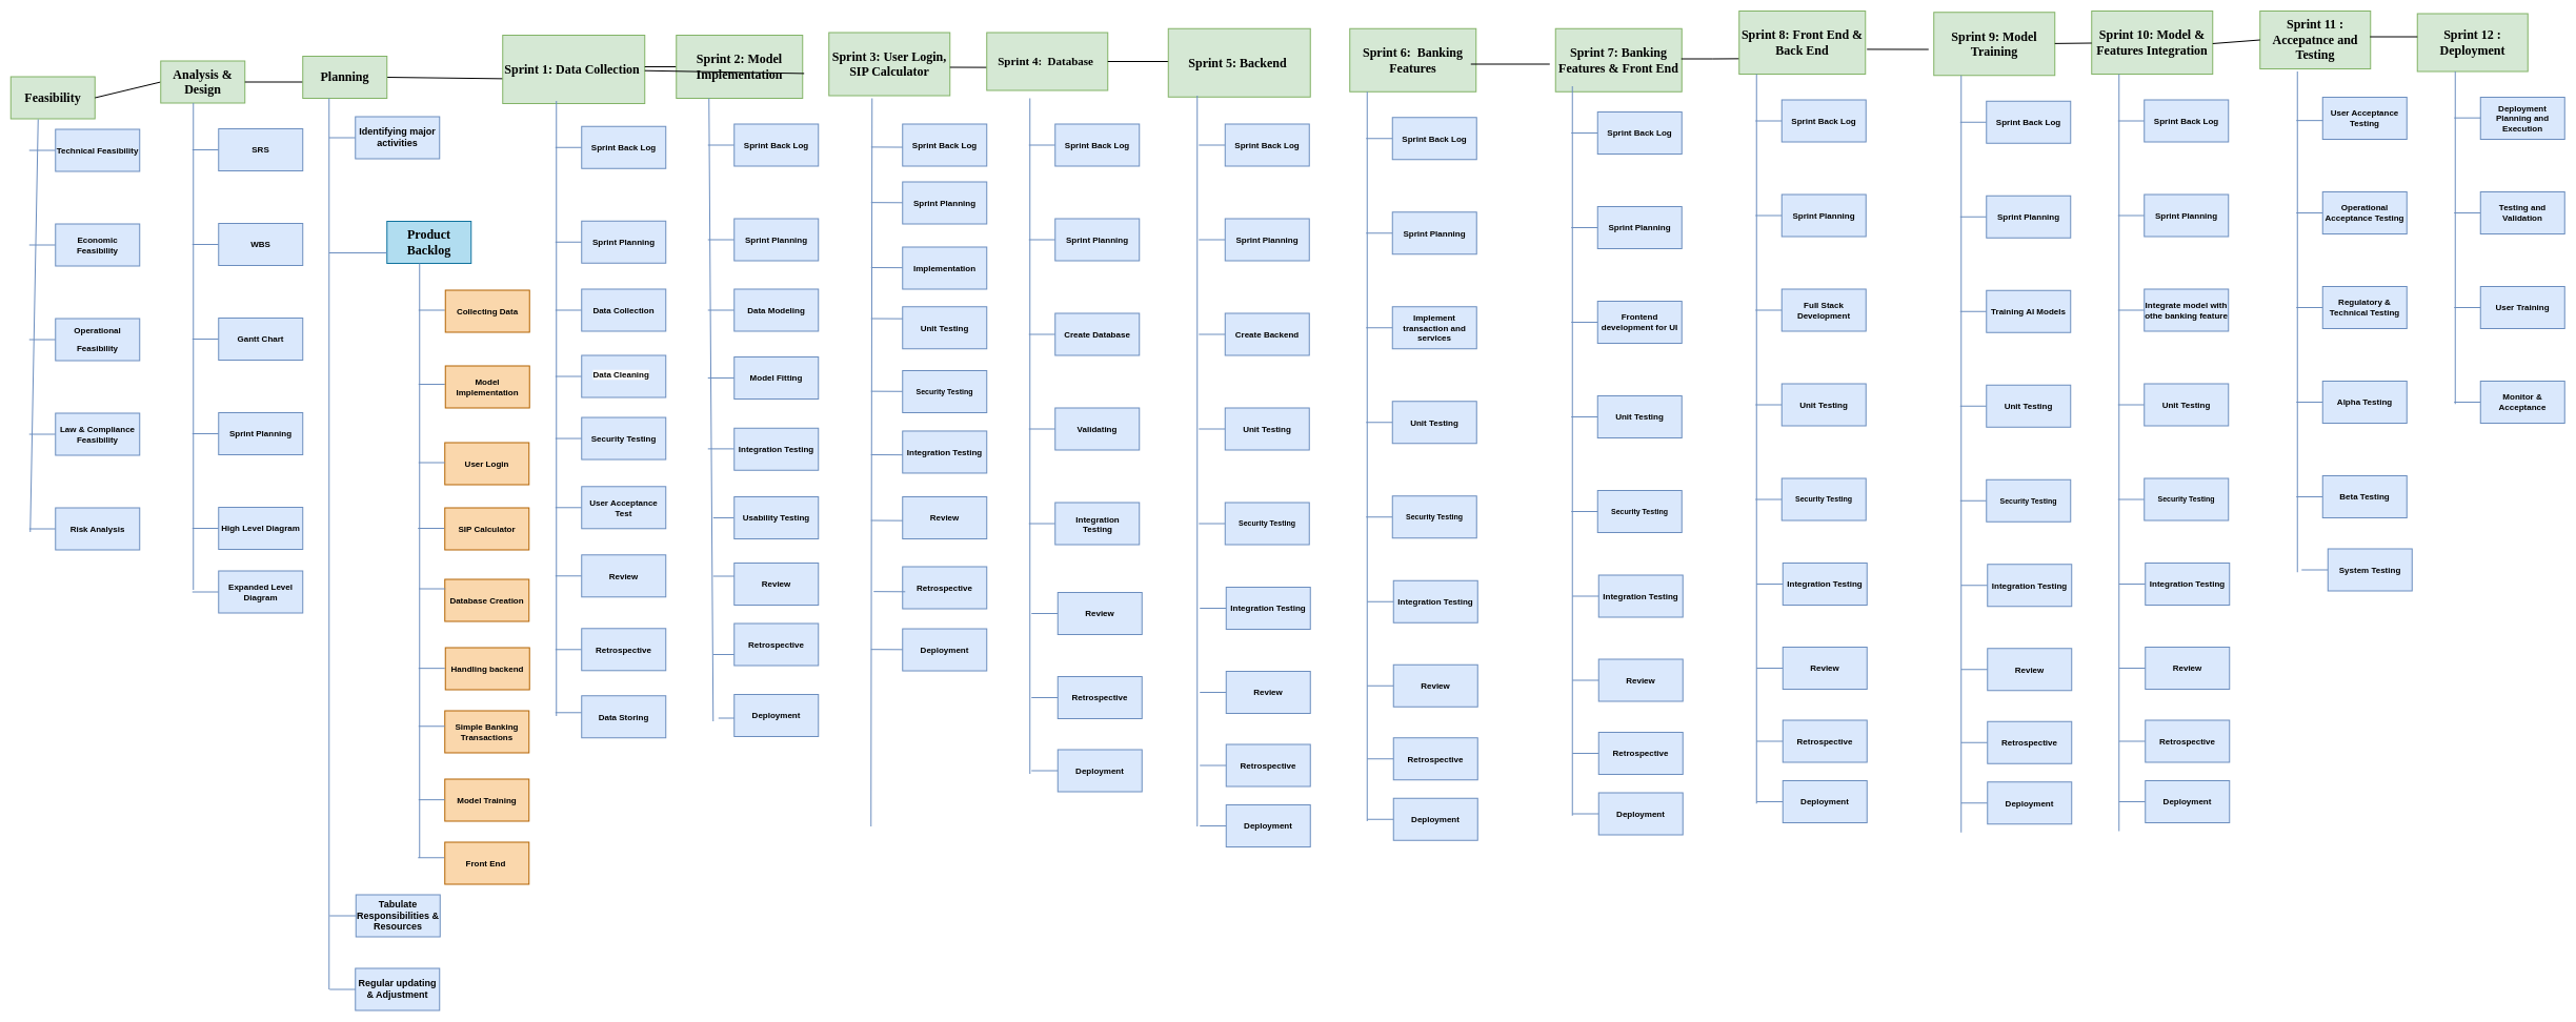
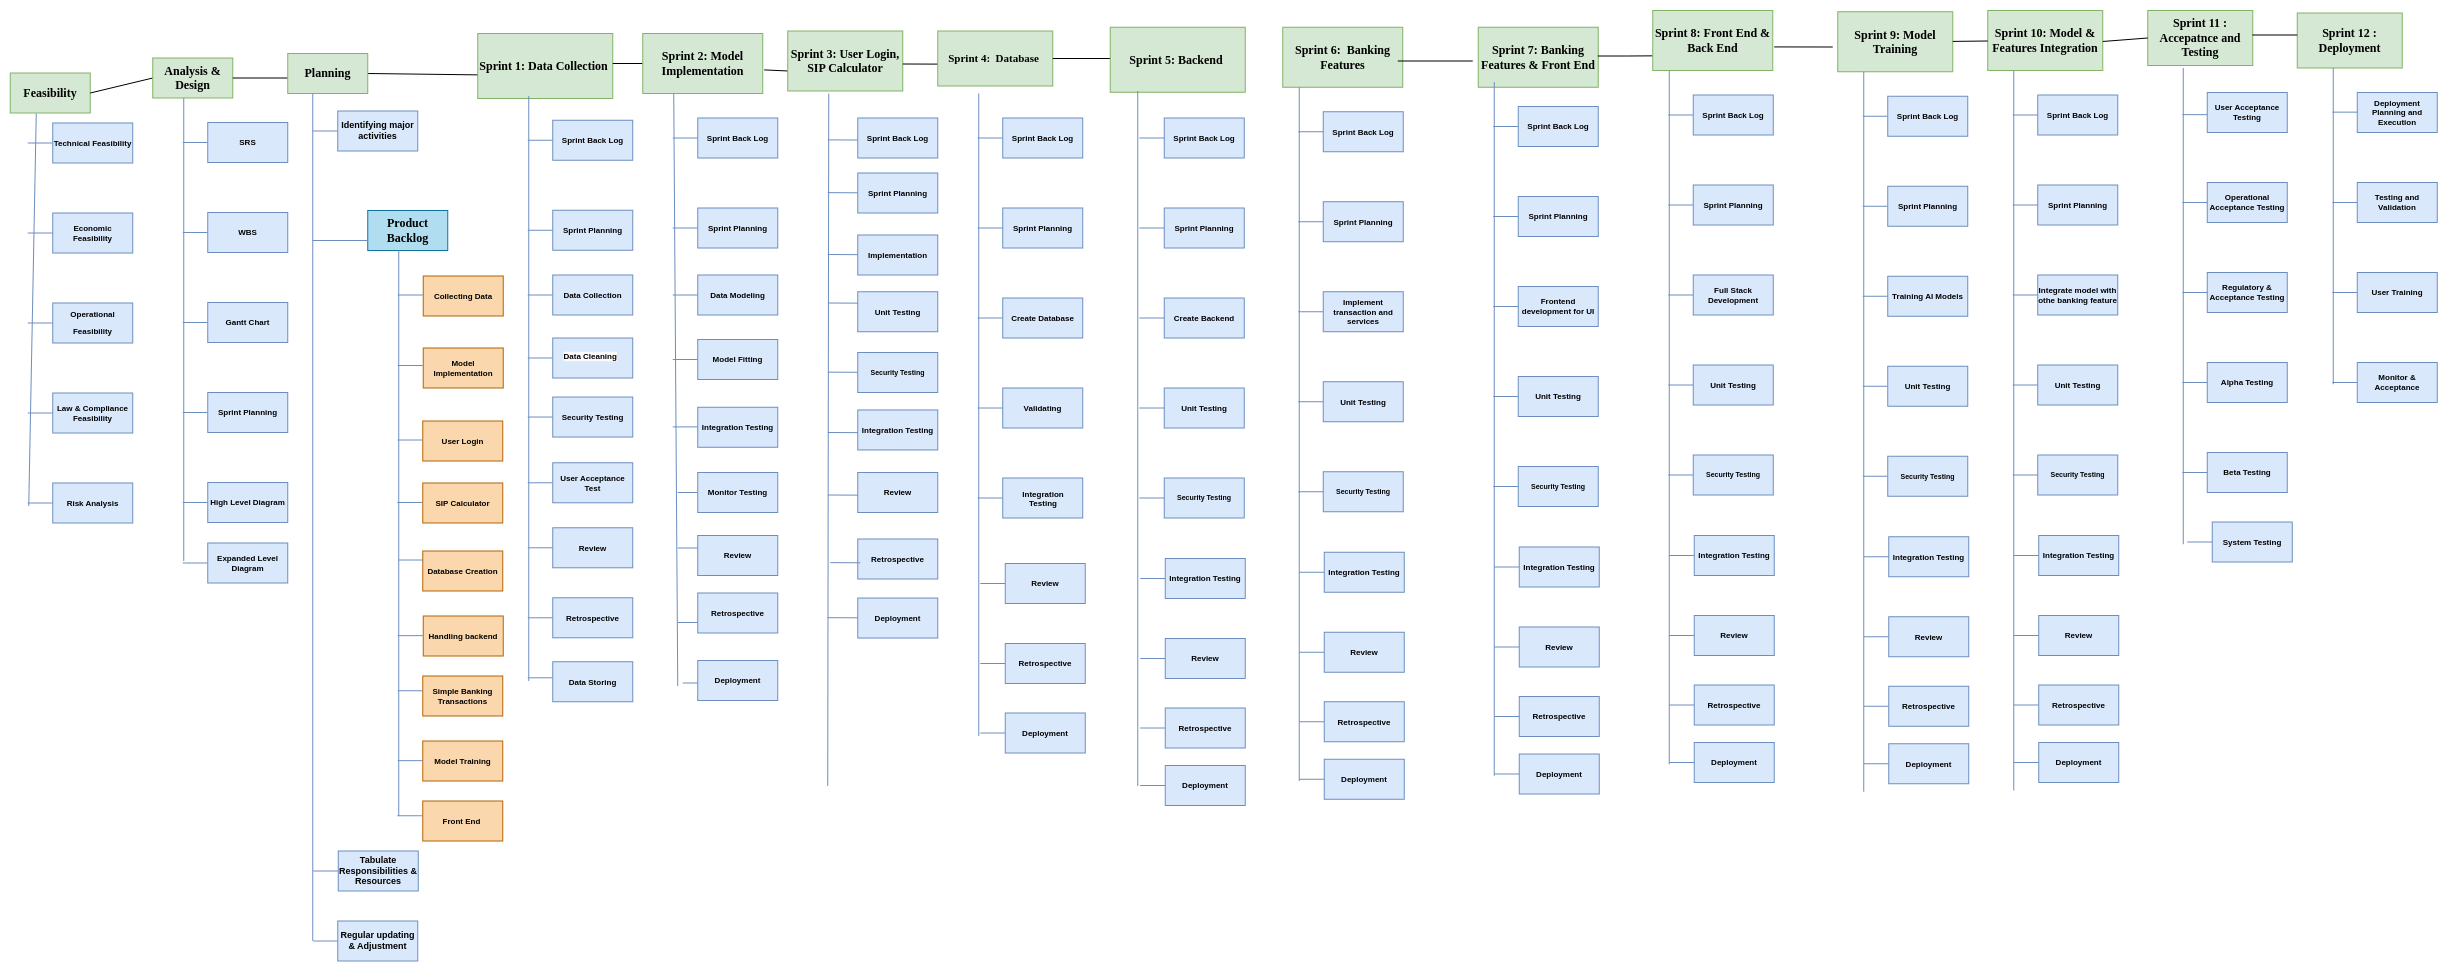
- <mxCell id="11" value="" style="endArrow=none;html=1;rounded=0;strokeWidth=2;exitX=1.012;exitY=0.607;exitDx=0;exitDy=0;exitPerimeter=0;" parent="1" source="10" target="8" edge="1"><mxGeometry width="50" height="50" relative="1" as="geometry"><mxPoint x="1525" y="141" as="sourcePoint" /><mxPoint x="1585" y="136" as="targetPoint" /></mxGeometry></mxCell>
+ <mxCell id="11" value="" style="endArrow=none;html=1;rounded=0;strokeWidth=2;entryX=0.009;entryY=0.667;entryDx=0;entryDy=0;entryPerimeter=0;exitX=1.012;exitY=0.607;exitDx=0;exitDy=0;exitPerimeter=0;" parent="1" source="10" target="12" edge="1"><mxGeometry width="50" height="50" relative="1" as="geometry"><mxPoint x="1525" y="141" as="sourcePoint" /><mxPoint x="1585" y="136" as="targetPoint" /></mxGeometry></mxCell>
- <mxCell id="145" value="&lt;h4 style=&quot;border-color: var(--border-color);&quot;&gt;&lt;font style=&quot;border-color: var(--border-color); font-size: 16px;&quot;&gt;Regulatory &amp;amp; Technical Testing&lt;/font&gt;&lt;/h4&gt;" style="rounded=0;whiteSpace=wrap;html=1;fillColor=#dae8fc;strokeColor=#6c8ebf;strokeWidth=2;" parent="1" vertex="1"><mxGeometry x="4414" y="544" width="160" height="80" as="geometry" /></mxCell>
+ <mxCell id="145" value="&lt;h4 style=&quot;border-color: var(--border-color);&quot;&gt;&lt;font style=&quot;border-color: var(--border-color); font-size: 16px;&quot;&gt;Regulatory &amp;amp; Acceptance Testing&lt;/font&gt;&lt;/h4&gt;" style="rounded=0;whiteSpace=wrap;html=1;fillColor=#dae8fc;strokeColor=#6c8ebf;strokeWidth=2;" parent="1" vertex="1"><mxGeometry x="4414" y="544" width="160" height="80" as="geometry" /></mxCell>
- <mxCell id="100" value="&lt;h4 style=&quot;border-color: var(--border-color);&quot;&gt;&lt;font style=&quot;border-color: var(--border-color); font-size: 16px;&quot;&gt;Usability Testing&lt;/font&gt;&lt;/h4&gt;" style="rounded=0;whiteSpace=wrap;html=1;fillColor=#dae8fc;strokeColor=#6c8ebf;strokeWidth=2;" parent="1" vertex="1"><mxGeometry x="1395" y="944" width="160" height="80" as="geometry" /></mxCell>
+ <mxCell id="100" value="&lt;h4 style=&quot;border-color: var(--border-color);&quot;&gt;&lt;font style=&quot;border-color: var(--border-color); font-size: 16px;&quot;&gt;Monitor Testing&lt;/font&gt;&lt;/h4&gt;" style="rounded=0;whiteSpace=wrap;html=1;fillColor=#dae8fc;strokeColor=#6c8ebf;strokeWidth=2;" parent="1" vertex="1"><mxGeometry x="1395" y="944" width="160" height="80" as="geometry" /></mxCell>
